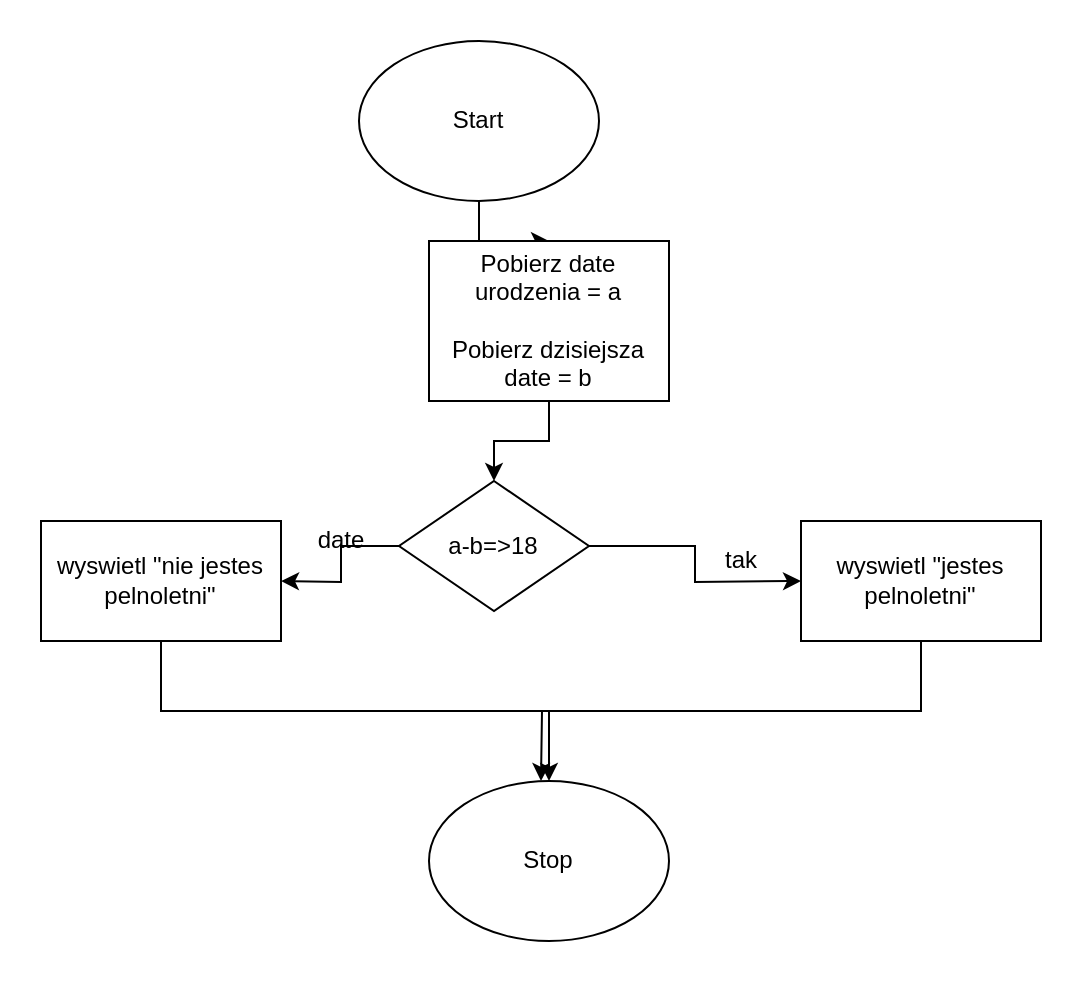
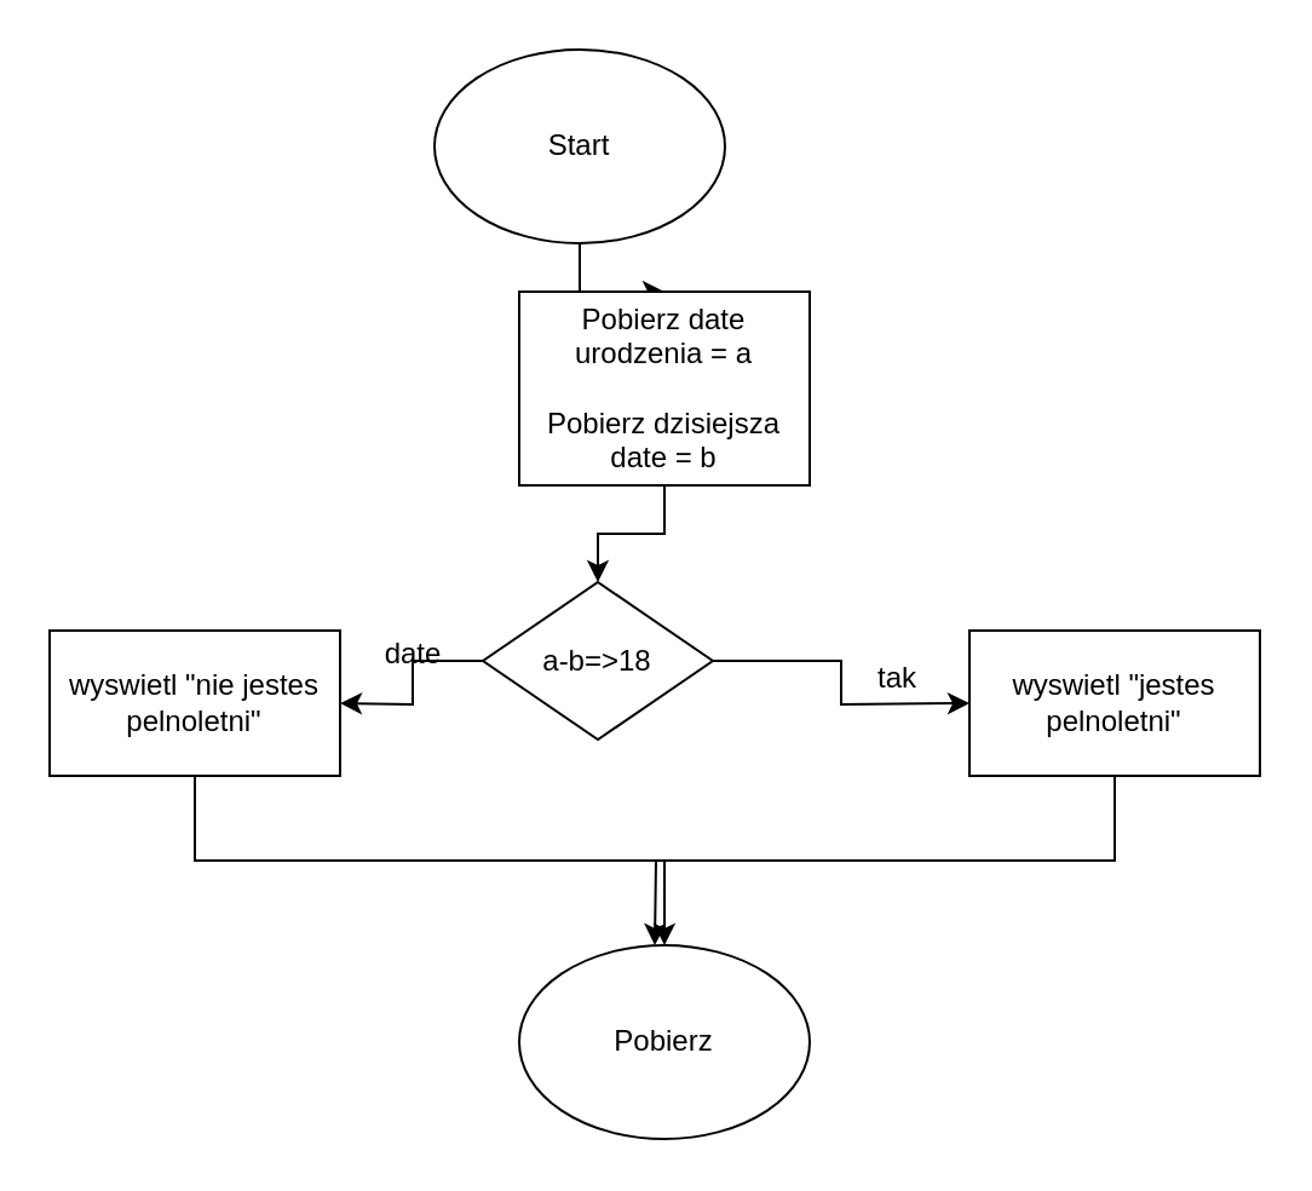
- <mxCell id="15" value="Stop" style="ellipse;whiteSpace=wrap;html=1;" vertex="1" parent="1"><mxGeometry x="214" y="390" width="120" height="80" as="geometry" /></mxCell>
+ <mxCell id="15" value="Pobierz" style="ellipse;whiteSpace=wrap;html=1;" vertex="1" parent="1"><mxGeometry x="214" y="390" width="120" height="80" as="geometry" /></mxCell>
